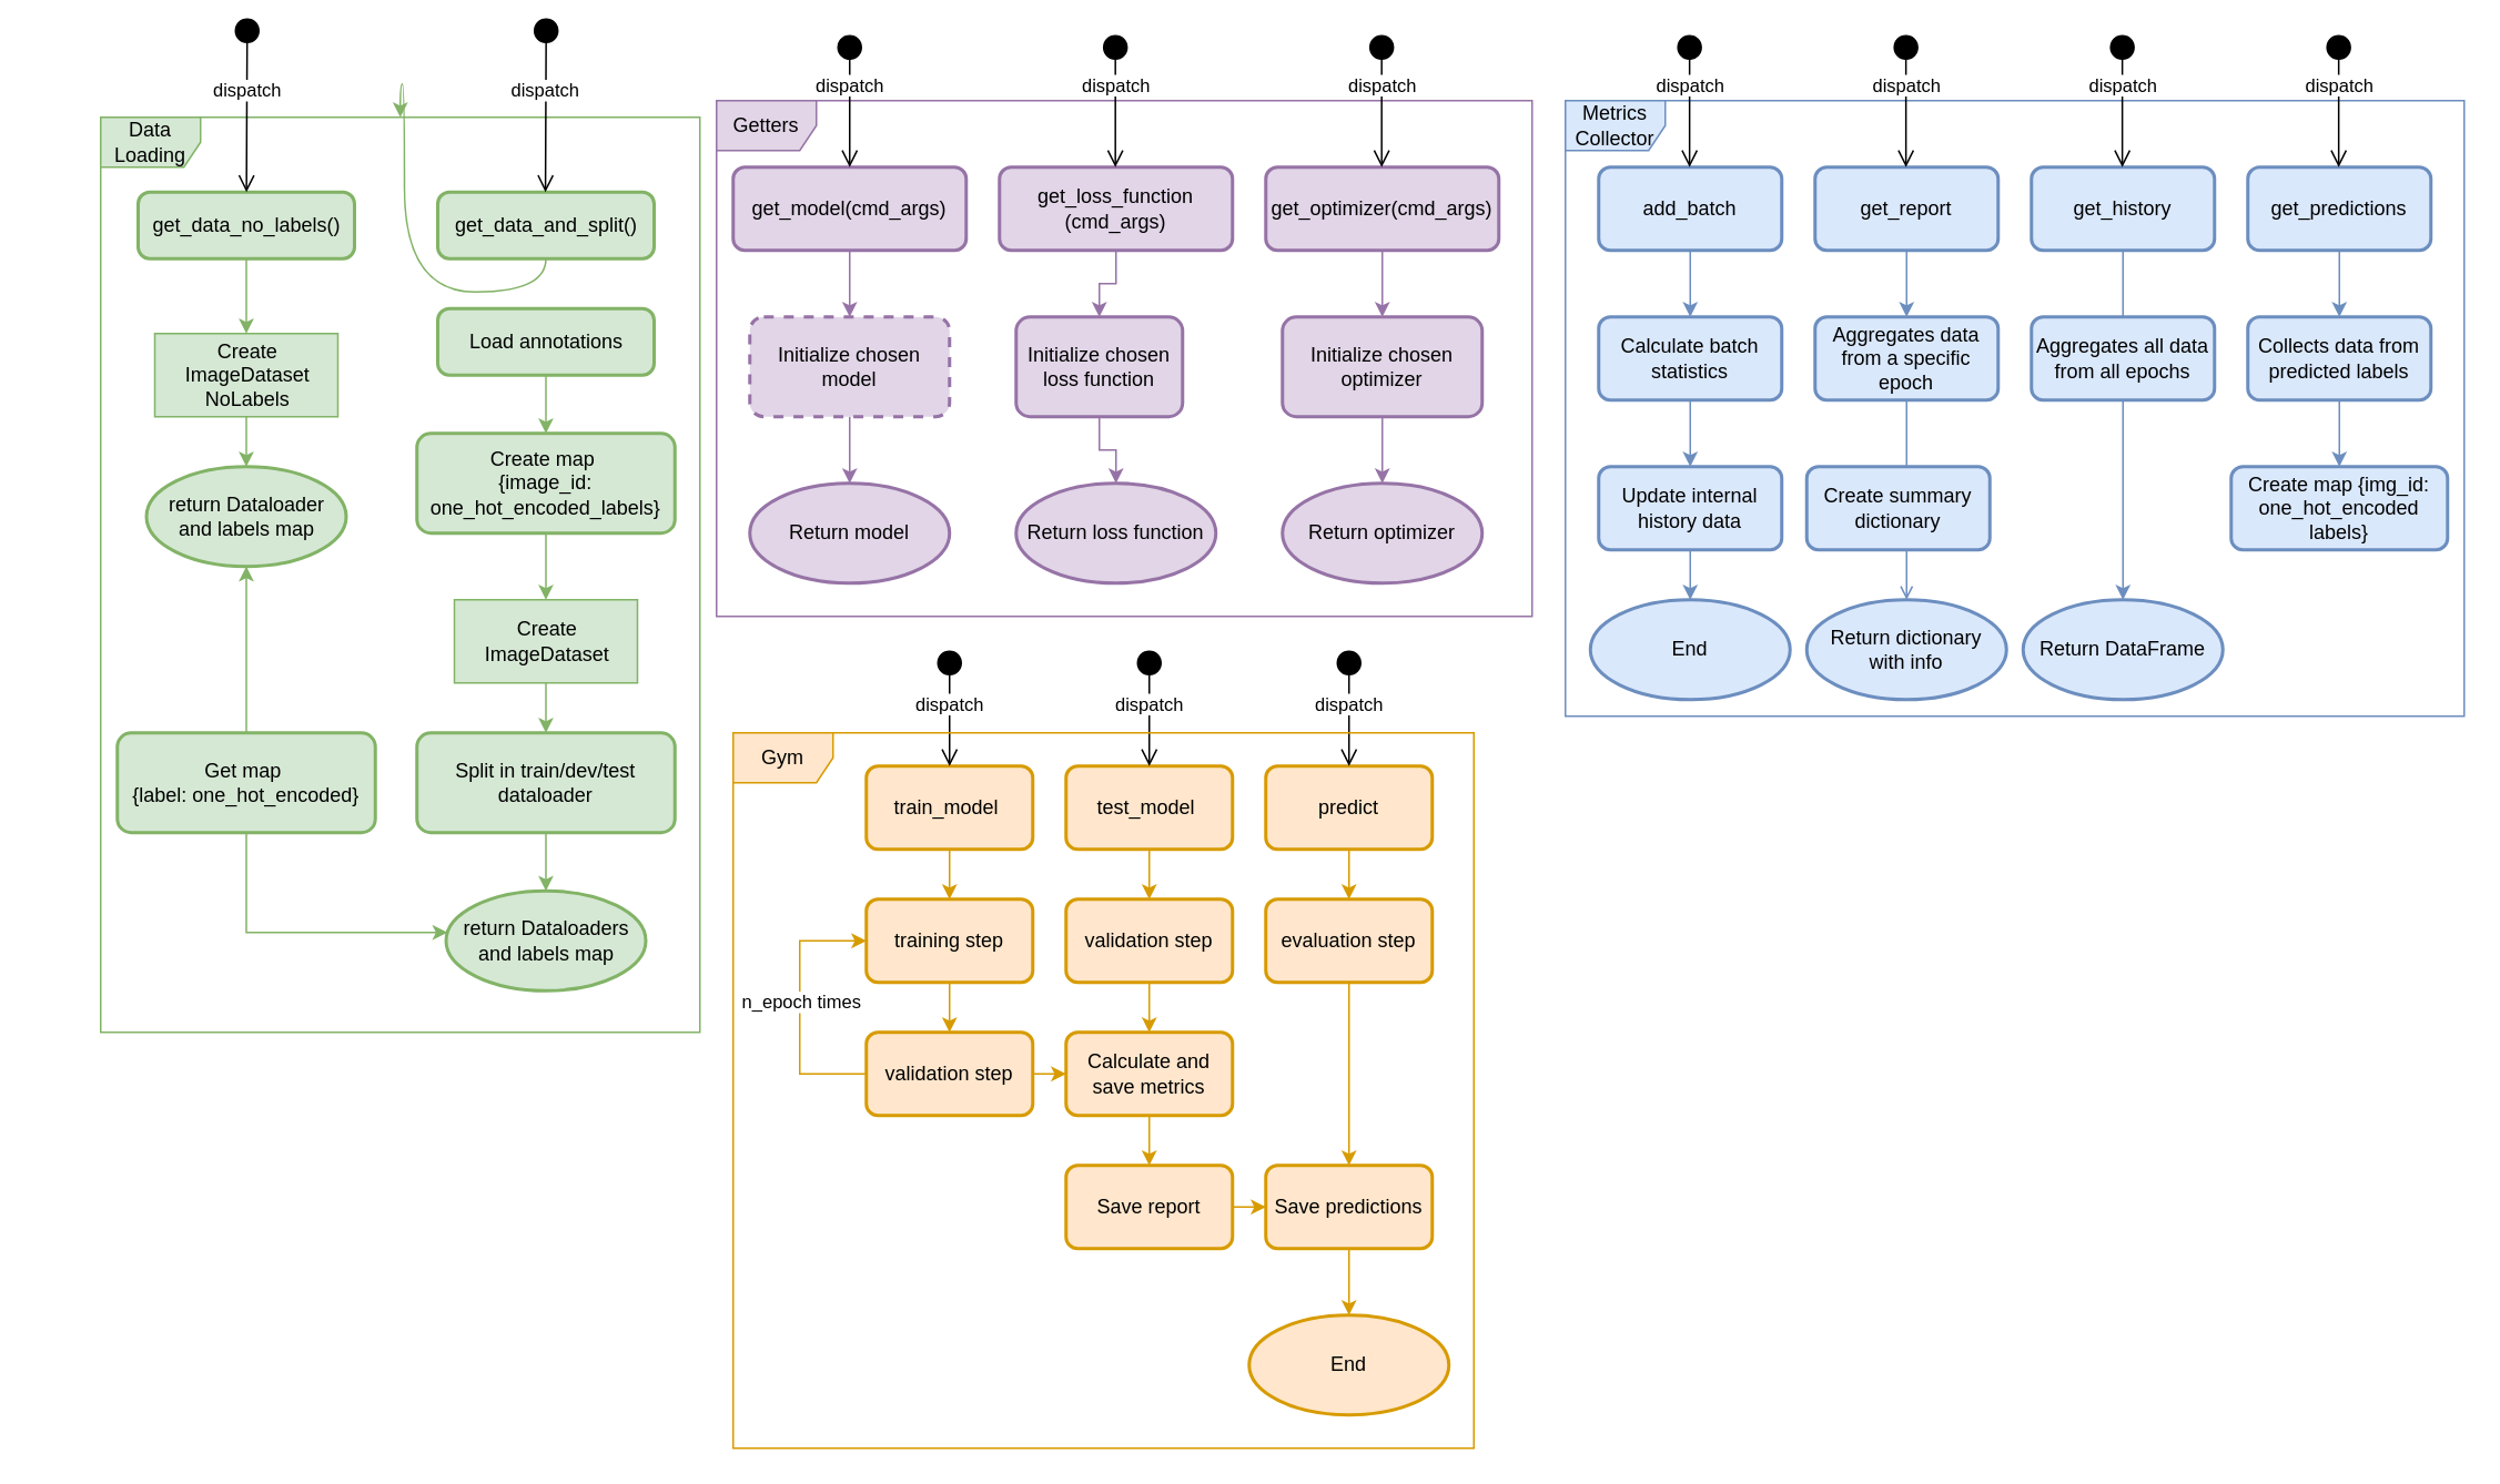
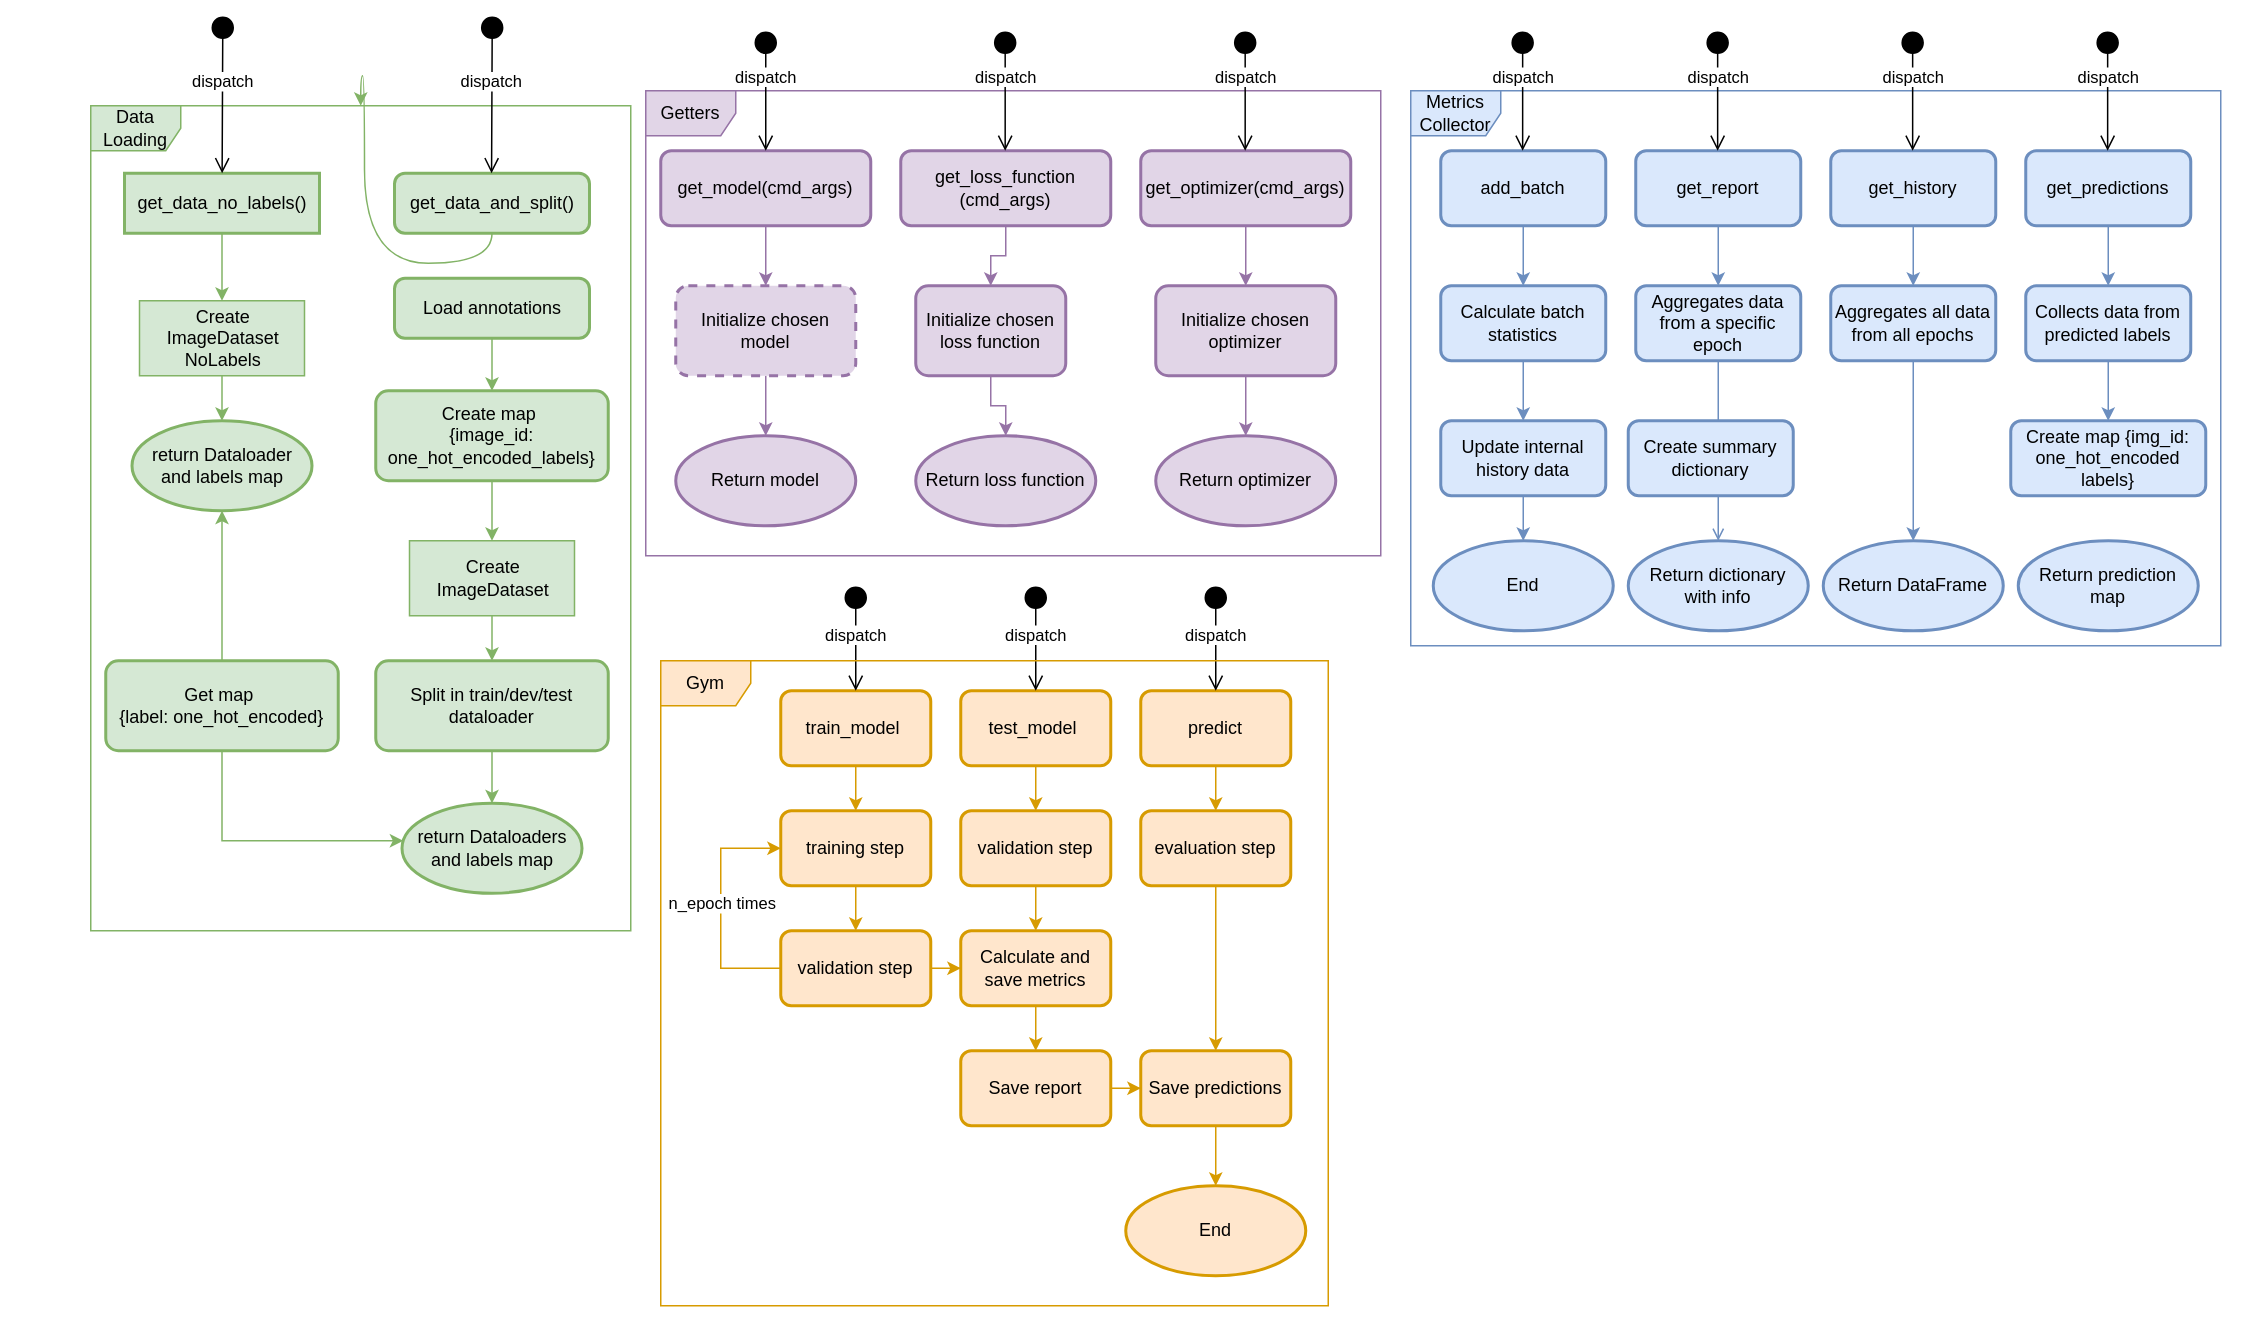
- <mxCell id="8" value="get_data_no_labels()" style="rounded=1;whiteSpace=wrap;html=1;absoluteArcSize=1;arcSize=14;strokeWidth=2;fillColor=#d5e8d4;strokeColor=#82b366;" vertex="1" parent="2"><mxGeometry x="62.5" y="95" width="130" height="40" as="geometry" /></mxCell>
+ <mxCell id="8" value="get_data_no_labels()" style="whiteSpace=wrap;html=1;absoluteArcSize=1;arcSize=14;strokeWidth=2;fillColor=#d5e8d4;strokeColor=#82b366;rounded=0;" vertex="1" parent="2"><mxGeometry x="62.5" y="95" width="130" height="40" as="geometry" /></mxCell>
- <mxCell id="88" style="edgeStyle=orthogonalEdgeStyle;rounded=0;orthogonalLoop=1;jettySize=auto;html=1;fillColor=#dae8fc;strokeColor=#6c8ebf;endArrow=none;" edge="1" parent="73" source="79" target="87"><mxGeometry relative="1" as="geometry" /></mxCell>
+ <mxCell id="88" style="edgeStyle=orthogonalEdgeStyle;rounded=0;orthogonalLoop=1;jettySize=auto;html=1;fillColor=#dae8fc;strokeColor=#6c8ebf;" edge="1" parent="73" source="79" target="87"><mxGeometry relative="1" as="geometry" /></mxCell>
+ <mxCell id="97" value="Return prediction map" style="ellipse;whiteSpace=wrap;html=1;rounded=1;arcSize=14;strokeWidth=2;fillColor=#dae8fc;strokeColor=#6c8ebf;" vertex="1" parent="73"><mxGeometry x="405" y="340" width="120" height="60" as="geometry" /></mxCell>
